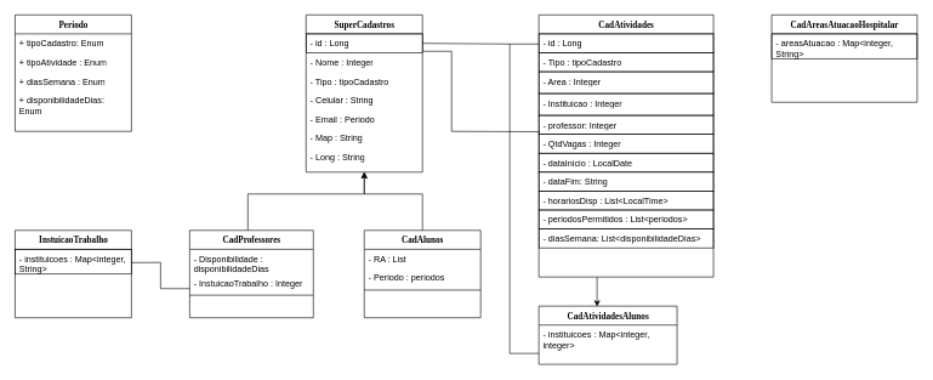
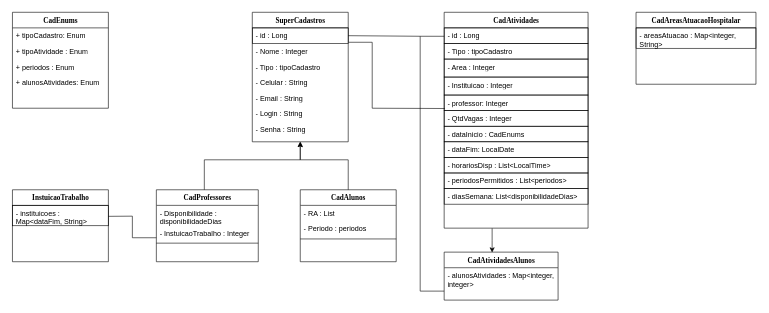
- <mxCell id="38" value="Periodo" style="swimlane;html=1;fontStyle=1;align=center;verticalAlign=top;childLayout=stackLayout;horizontal=1;startSize=26;horizontalStack=0;resizeParent=1;resizeLast=0;collapsible=1;marginBottom=0;swimlaneFillColor=#ffffff;rounded=0;shadow=0;comic=0;labelBackgroundColor=none;strokeWidth=1;fillColor=none;fontFamily=Verdana;fontSize=12" vertex="1" parent="1"><mxGeometry x="20" y="20" width="160" height="160" as="geometry" /></mxCell>
+ <mxCell id="38" value="CadEnums" style="swimlane;html=1;fontStyle=1;align=center;verticalAlign=top;childLayout=stackLayout;horizontal=1;startSize=26;horizontalStack=0;resizeParent=1;resizeLast=0;collapsible=1;marginBottom=0;swimlaneFillColor=#ffffff;rounded=0;shadow=0;comic=0;labelBackgroundColor=none;strokeWidth=1;fillColor=none;fontFamily=Verdana;fontSize=12" vertex="1" parent="1"><mxGeometry x="20" y="20" width="160" height="160" as="geometry" /></mxCell>
- <mxCell id="41" value="+ diasSemana : Enum" style="text;html=1;strokeColor=none;fillColor=none;align=left;verticalAlign=top;spacingLeft=4;spacingRight=4;whiteSpace=wrap;overflow=hidden;rotatable=0;points=[[0,0.5],[1,0.5]];portConstraint=eastwest;" vertex="1" parent="38"><mxGeometry y="78" width="160" height="26" as="geometry" /></mxCell>
+ <mxCell id="41" value="+ periodos : Enum" style="text;html=1;strokeColor=none;fillColor=none;align=left;verticalAlign=top;spacingLeft=4;spacingRight=4;whiteSpace=wrap;overflow=hidden;rotatable=0;points=[[0,0.5],[1,0.5]];portConstraint=eastwest;" vertex="1" parent="38"><mxGeometry y="78" width="160" height="26" as="geometry" /></mxCell>
- <mxCell id="42" value="+ disponibilidadeDias: Enum" style="text;html=1;strokeColor=none;fillColor=none;align=left;verticalAlign=top;spacingLeft=4;spacingRight=4;whiteSpace=wrap;overflow=hidden;rotatable=0;points=[[0,0.5],[1,0.5]];portConstraint=eastwest;" vertex="1" parent="38"><mxGeometry y="104" width="160" height="56" as="geometry" /></mxCell>
+ <mxCell id="42" value="+ alunosAtividades: Enum" style="text;html=1;strokeColor=none;fillColor=none;align=left;verticalAlign=top;spacingLeft=4;spacingRight=4;whiteSpace=wrap;overflow=hidden;rotatable=0;points=[[0,0.5],[1,0.5]];portConstraint=eastwest;" vertex="1" parent="38"><mxGeometry y="104" width="160" height="56" as="geometry" /></mxCell>
- <mxCell id="7" value="- Email : Periodo" style="text;html=1;strokeColor=none;fillColor=none;align=left;verticalAlign=top;spacingLeft=4;spacingRight=4;whiteSpace=wrap;overflow=hidden;rotatable=0;points=[[0,0.5],[1,0.5]];portConstraint=eastwest;" vertex="1" parent="2"><mxGeometry y="130" width="160" height="26" as="geometry" /></mxCell>
+ <mxCell id="7" value="- Email : String" style="text;html=1;strokeColor=none;fillColor=none;align=left;verticalAlign=top;spacingLeft=4;spacingRight=4;whiteSpace=wrap;overflow=hidden;rotatable=0;points=[[0,0.5],[1,0.5]];portConstraint=eastwest;" vertex="1" parent="2"><mxGeometry y="130" width="160" height="26" as="geometry" /></mxCell>
- <mxCell id="8" value="- Map : String" style="text;html=1;strokeColor=none;fillColor=none;align=left;verticalAlign=top;spacingLeft=4;spacingRight=4;whiteSpace=wrap;overflow=hidden;rotatable=0;points=[[0,0.5],[1,0.5]];portConstraint=eastwest;" vertex="1" parent="2"><mxGeometry y="156" width="160" height="26" as="geometry" /></mxCell>
+ <mxCell id="8" value="- Login : String" style="text;html=1;strokeColor=none;fillColor=none;align=left;verticalAlign=top;spacingLeft=4;spacingRight=4;whiteSpace=wrap;overflow=hidden;rotatable=0;points=[[0,0.5],[1,0.5]];portConstraint=eastwest;" vertex="1" parent="2"><mxGeometry y="156" width="160" height="26" as="geometry" /></mxCell>
- <mxCell id="9" value="- Long : String" style="text;html=1;strokeColor=none;fillColor=none;align=left;verticalAlign=top;spacingLeft=4;spacingRight=4;whiteSpace=wrap;overflow=hidden;rotatable=0;points=[[0,0.5],[1,0.5]];portConstraint=eastwest;" vertex="1" parent="2"><mxGeometry y="182" width="160" height="28" as="geometry" /></mxCell>
+ <mxCell id="9" value="- Senha : String" style="text;html=1;strokeColor=none;fillColor=none;align=left;verticalAlign=top;spacingLeft=4;spacingRight=4;whiteSpace=wrap;overflow=hidden;rotatable=0;points=[[0,0.5],[1,0.5]];portConstraint=eastwest;" vertex="1" parent="2"><mxGeometry y="182" width="160" height="28" as="geometry" /></mxCell>
- <mxCell id="31" value="- dataInicio : LocalDate" style="text;html=1;strokeColor=default;fillColor=none;align=left;verticalAlign=top;spacingLeft=4;spacingRight=4;whiteSpace=wrap;overflow=hidden;rotatable=0;points=[[0,0.5],[1,0.5]];portConstraint=eastwest;" vertex="1" parent="24"><mxGeometry y="190" width="240" height="26" as="geometry" /></mxCell>
+ <mxCell id="31" value="- dataInicio : CadEnums" style="text;html=1;strokeColor=default;fillColor=none;align=left;verticalAlign=top;spacingLeft=4;spacingRight=4;whiteSpace=wrap;overflow=hidden;rotatable=0;points=[[0,0.5],[1,0.5]];portConstraint=eastwest;" vertex="1" parent="24"><mxGeometry y="190" width="240" height="26" as="geometry" /></mxCell>
- <mxCell id="32" value="- dataFim: String" style="text;html=1;strokeColor=default;fillColor=none;align=left;verticalAlign=top;spacingLeft=4;spacingRight=4;whiteSpace=wrap;overflow=hidden;rotatable=0;points=[[0,0.5],[1,0.5]];portConstraint=eastwest;" vertex="1" parent="24"><mxGeometry y="216" width="240" height="26" as="geometry" /></mxCell>
+ <mxCell id="32" value="- dataFim: LocalDate" style="text;html=1;strokeColor=default;fillColor=none;align=left;verticalAlign=top;spacingLeft=4;spacingRight=4;whiteSpace=wrap;overflow=hidden;rotatable=0;points=[[0,0.5],[1,0.5]];portConstraint=eastwest;" vertex="1" parent="24"><mxGeometry y="216" width="240" height="26" as="geometry" /></mxCell>
- <mxCell id="21" value="- instituicoes : Map&amp;lt;integer, String&amp;gt;" style="text;html=1;strokeColor=default;fillColor=none;align=left;verticalAlign=top;spacingLeft=4;spacingRight=4;whiteSpace=wrap;overflow=hidden;rotatable=0;points=[[0,0.5],[1,0.5]];portConstraint=eastwest;" vertex="1" parent="20"><mxGeometry y="26" width="160" height="34" as="geometry" /></mxCell>
+ <mxCell id="21" value="- instituicoes : Map&amp;lt;dataFim, String&amp;gt;" style="text;html=1;strokeColor=default;fillColor=none;align=left;verticalAlign=top;spacingLeft=4;spacingRight=4;whiteSpace=wrap;overflow=hidden;rotatable=0;points=[[0,0.5],[1,0.5]];portConstraint=eastwest;" vertex="1" parent="20"><mxGeometry y="26" width="160" height="34" as="geometry" /></mxCell>
- <mxCell id="44" value="- instituicoes : Map&amp;lt;integer, integer&amp;gt;&amp;nbsp;" style="text;html=1;strokeColor=none;fillColor=none;align=left;verticalAlign=top;spacingLeft=4;spacingRight=4;whiteSpace=wrap;overflow=hidden;rotatable=0;points=[[0,0.5],[1,0.5]];portConstraint=eastwest;" vertex="1" parent="43"><mxGeometry y="26" width="190" height="34" as="geometry" /></mxCell>
+ <mxCell id="44" value="- alunosAtividades : Map&amp;lt;integer, integer&amp;gt;&amp;nbsp;" style="text;html=1;strokeColor=none;fillColor=none;align=left;verticalAlign=top;spacingLeft=4;spacingRight=4;whiteSpace=wrap;overflow=hidden;rotatable=0;points=[[0,0.5],[1,0.5]];portConstraint=eastwest;" vertex="1" parent="43"><mxGeometry y="26" width="190" height="34" as="geometry" /></mxCell>
